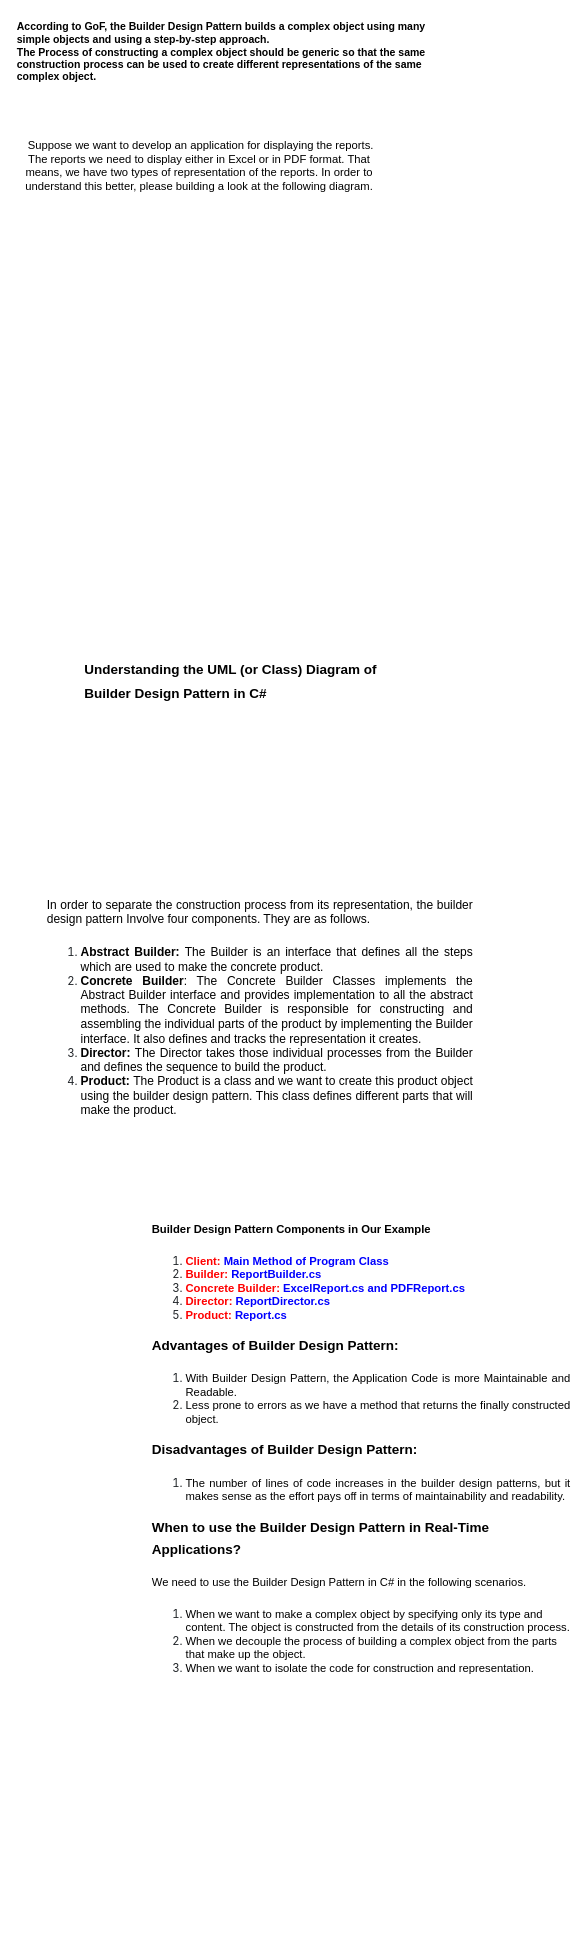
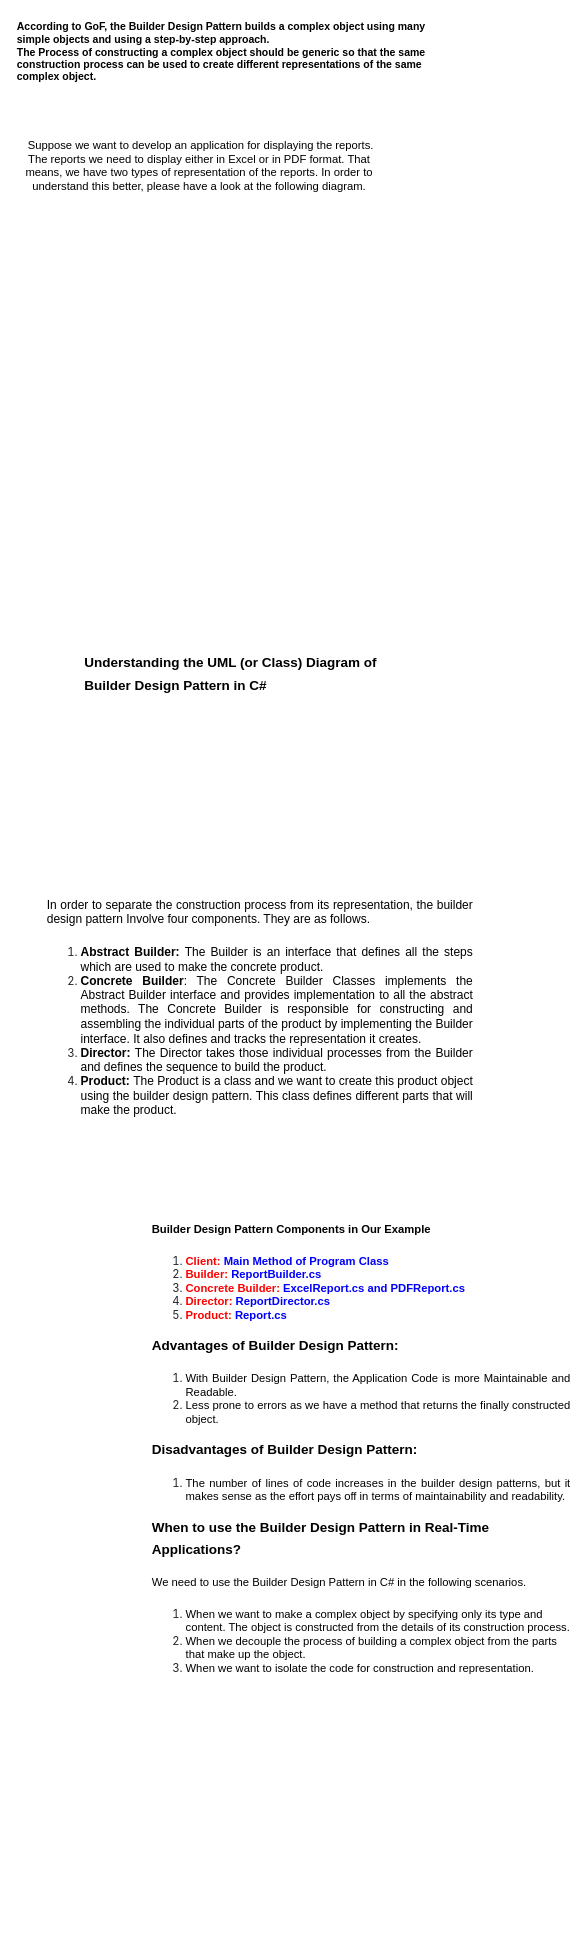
- <mxCell id="3" value="&lt;span style=&quot;color: rgb(0, 0, 0); font-family: arial, helvetica, sans-serif; font-size: 15px; text-align: justify; background-color: rgb(255, 255, 255);&quot;&gt;&amp;nbsp;Suppose we want to develop an application for displaying the reports. The reports we need to display either in Excel or in PDF format. That means, we have two types of representation of the reports. In order to understand this better, please building a look at the following diagram.&lt;/span&gt;" style="text;html=1;strokeColor=none;fillColor=none;align=center;verticalAlign=middle;whiteSpace=wrap;overflow=hidden;" parent="1" vertex="1"><mxGeometry x="20" y="160" width="490" height="120" as="geometry" /></mxCell>
+ <mxCell id="3" value="&lt;span style=&quot;color: rgb(0, 0, 0); font-family: arial, helvetica, sans-serif; font-size: 15px; text-align: justify; background-color: rgb(255, 255, 255);&quot;&gt;&amp;nbsp;Suppose we want to develop an application for displaying the reports. The reports we need to display either in Excel or in PDF format. That means, we have two types of representation of the reports. In order to understand this better, please have a look at the following diagram.&lt;/span&gt;" style="text;html=1;strokeColor=none;fillColor=none;align=center;verticalAlign=middle;whiteSpace=wrap;overflow=hidden;" parent="1" vertex="1"><mxGeometry x="20" y="160" width="490" height="120" as="geometry" /></mxCell>
- <mxCell id="5" value="&lt;h5 style=&quot;box-sizing: border-box; border: 0px; font-size: 1.2rem; font-style: normal; font-weight: 500; margin: 0px 0px 20px; outline: 0px; padding: 0px; vertical-align: baseline; clear: both; color: rgb(58, 58, 58); line-height: 1.6; font-family: -apple-system, BlinkMacSystemFont, &amp;quot;Segoe UI&amp;quot;, Roboto, &amp;quot;Helvetica Neue&amp;quot;, Arial, &amp;quot;Noto Sans&amp;quot;, sans-serif, &amp;quot;Apple Color Emoji&amp;quot;, &amp;quot;Segoe UI Emoji&amp;quot;, &amp;quot;Segoe UI Symbol&amp;quot;, &amp;quot;Noto Color Emoji&amp;quot;; font-variant-ligatures: normal; font-variant-caps: normal; letter-spacing: normal; orphans: 2; text-align: left; text-indent: 0px; text-transform: none; widows: 2; word-spacing: 0px; -webkit-text-stroke-width: 0px; background-color: rgb(255, 255, 255); text-decoration-thickness: initial; text-decoration-style: initial; text-decoration-color: initial;&quot;&gt;&lt;span style=&quot;box-sizing: border-box; border: 0px; font-size: 18px; font-style: inherit; font-weight: inherit; margin: 0px; outline: 0px; padding: 0px; vertical-align: baseline; color: rgb(0, 0, 0);&quot;&gt;&lt;strong style=&quot;box-sizing: border-box; border: 0px; font-size: 18px; font-style: inherit; font-weight: bolder; margin: 0px; outline: 0px; padding: 0px; vertical-align: baseline;&quot;&gt;&lt;span style=&quot;box-sizing: border-box; border: 0px; font-size: 18px; font-style: inherit; font-weight: inherit; margin: 0px; outline: 0px; padding: 0px; vertical-align: baseline; font-family: arial, helvetica, sans-serif;&quot;&gt;Understanding the UML (or Class) Diagram of Builder Design Pattern in C#&lt;/span&gt;&lt;/strong&gt;&lt;/span&gt;&lt;/h5&gt;" style="text;whiteSpace=wrap;html=1;" parent="1" vertex="1"><mxGeometry x="110" y="870" width="400" height="70" as="geometry" /></mxCell>
+ <mxCell id="5" value="&lt;h5 style=&quot;box-sizing: border-box; border: 0px; font-size: 1.2rem; font-style: normal; font-weight: 500; margin: 0px 0px 20px; outline: 0px; padding: 0px; vertical-align: baseline; clear: both; color: rgb(58, 58, 58); line-height: 1.6; font-family: -apple-system, BlinkMacSystemFont, &amp;quot;Segoe UI&amp;quot;, Roboto, &amp;quot;Helvetica Neue&amp;quot;, Arial, &amp;quot;Noto Sans&amp;quot;, sans-serif, &amp;quot;Apple Color Emoji&amp;quot;, &amp;quot;Segoe UI Emoji&amp;quot;, &amp;quot;Segoe UI Symbol&amp;quot;, &amp;quot;Noto Color Emoji&amp;quot;; font-variant-ligatures: normal; font-variant-caps: normal; letter-spacing: normal; orphans: 2; text-align: left; text-indent: 0px; text-transform: none; widows: 2; word-spacing: 0px; -webkit-text-stroke-width: 0px; background-color: rgb(255, 255, 255); text-decoration-thickness: initial; text-decoration-style: initial; text-decoration-color: initial;&quot;&gt;&lt;span style=&quot;box-sizing: border-box; border: 0px; font-size: 18px; font-style: inherit; font-weight: inherit; margin: 0px; outline: 0px; padding: 0px; vertical-align: baseline; color: rgb(0, 0, 0);&quot;&gt;&lt;strong style=&quot;box-sizing: border-box; border: 0px; font-size: 18px; font-style: inherit; font-weight: bolder; margin: 0px; outline: 0px; padding: 0px; vertical-align: baseline;&quot;&gt;&lt;span style=&quot;box-sizing: border-box; border: 0px; font-size: 18px; font-style: inherit; font-weight: inherit; margin: 0px; outline: 0px; padding: 0px; vertical-align: baseline; font-family: arial, helvetica, sans-serif;&quot;&gt;Understanding the UML (or Class) Diagram of Builder Design Pattern in C#&lt;/span&gt;&lt;/strong&gt;&lt;/span&gt;&lt;/h5&gt;" style="text;whiteSpace=wrap;html=1;" parent="1" vertex="1"><mxGeometry x="110" y="860" width="400" height="70" as="geometry" /></mxCell>
